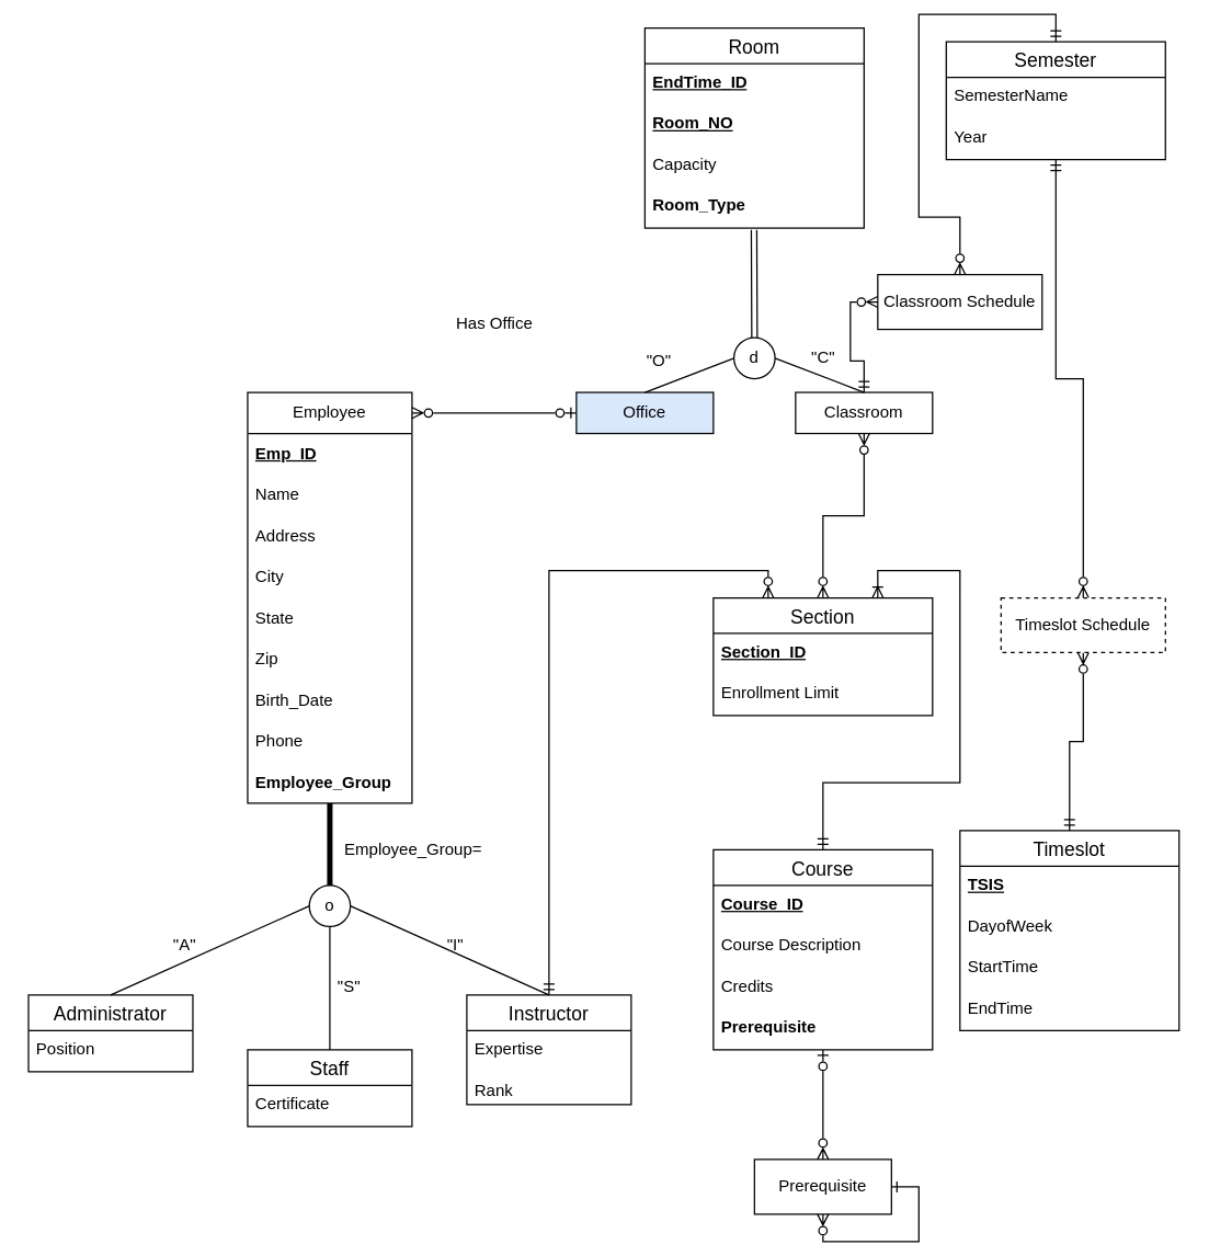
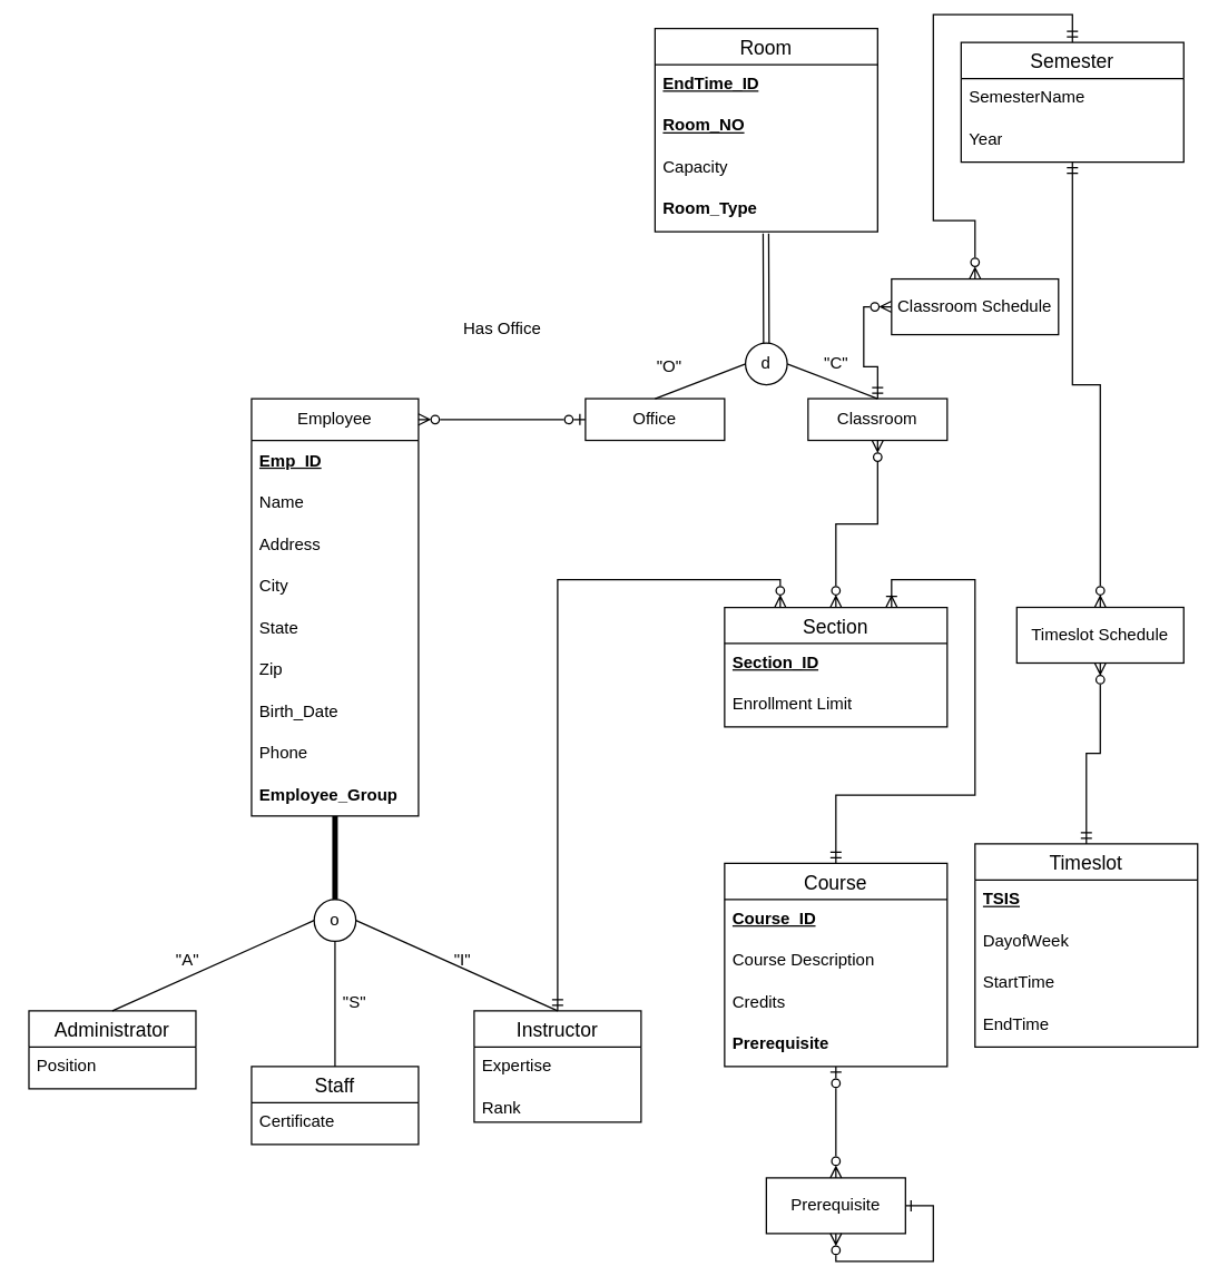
- <mxCell id="40" value="Office" style="whiteSpace=wrap;html=1;align=center;fillColor=#dae8fc;" vertex="1" parent="1"><mxGeometry x="420" y="286" width="100" height="30" as="geometry" /></mxCell>
+ <mxCell id="40" value="Office" style="whiteSpace=wrap;html=1;align=center;" vertex="1" parent="1"><mxGeometry x="420" y="286" width="100" height="30" as="geometry" /></mxCell>
- <mxCell id="69" value="Timeslot Schedule" style="whiteSpace=wrap;html=1;align=center;dashed=1;" vertex="1" parent="1"><mxGeometry x="730" y="436" width="120" height="40" as="geometry" /></mxCell>
+ <mxCell id="69" value="Timeslot Schedule" style="whiteSpace=wrap;html=1;align=center;" vertex="1" parent="1"><mxGeometry x="730" y="436" width="120" height="40" as="geometry" /></mxCell>
- <mxCell id="24" value="Employee_Group=" style="text;strokeColor=none;fillColor=none;spacingLeft=4;spacingRight=4;overflow=hidden;rotatable=0;points=[[0,0.5],[1,0.5]];portConstraint=eastwest;fontSize=12;whiteSpace=wrap;html=1;" vertex="1" parent="1"><mxGeometry x="245" y="606" width="115" height="30" as="geometry" /></mxCell>
